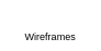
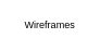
- <mxCell id="2" value="Wireframes" style="text;html=1;align=center;verticalAlign=middle;resizable=0;points=[];autosize=1;strokeColor=none;fillColor=none;" vertex="1" parent="1"><mxGeometry x="20" y="35" width="80" height="20" as="geometry" /></mxCell>
+ <mxCell id="2" value="Wireframes" style="text;html=1;align=center;verticalAlign=middle;resizable=0;points=[];autosize=1;strokeColor=none;fillColor=none;" vertex="1" parent="1"><mxGeometry x="20" y="20" width="80" height="20" as="geometry" /></mxCell>
